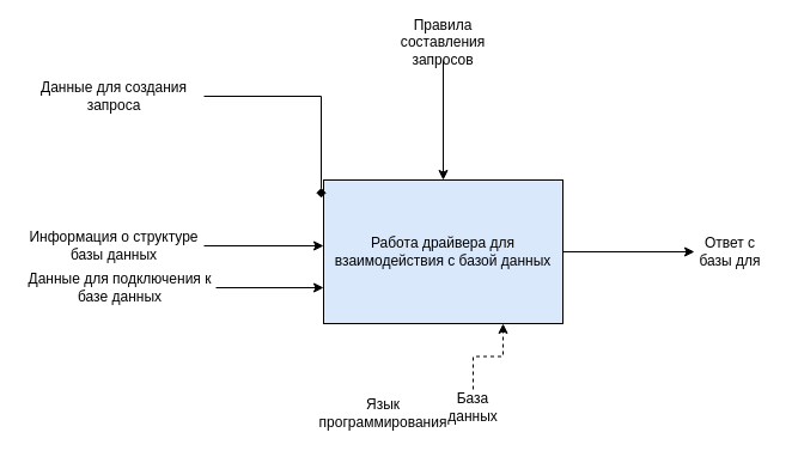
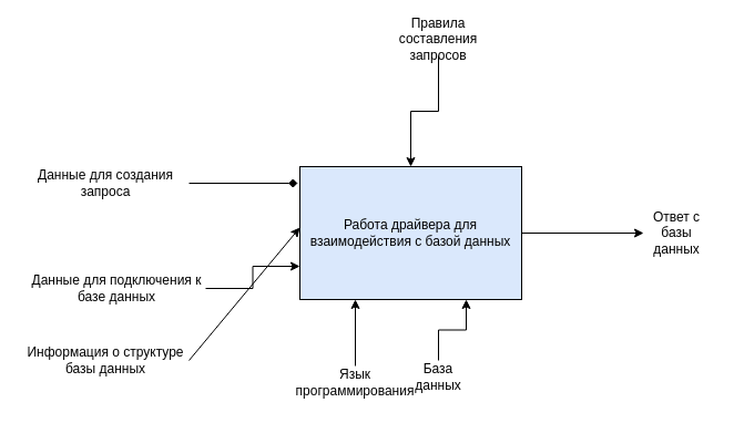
- <mxCell id="6" value="Правила составления запросов" style="text;html=1;align=center;verticalAlign=middle;whiteSpace=wrap;rounded=0;" parent="1" vertex="1"><mxGeometry x="340" y="20" width="60" height="30" as="geometry" /></mxCell>
+ <mxCell id="6" value="Правила составления запросов" style="text;html=1;align=center;verticalAlign=middle;whiteSpace=wrap;rounded=0;" parent="1" vertex="1"><mxGeometry x="365" y="20" width="60" height="30" as="geometry" /></mxCell>
- <mxCell id="9" value="Данные для создания запроса" style="text;html=1;align=center;verticalAlign=middle;whiteSpace=wrap;rounded=0;" parent="1" vertex="1"><mxGeometry x="20" y="65" width="150" height="30" as="geometry" /></mxCell>
+ <mxCell id="9" value="Данные для создания запроса" style="text;html=1;align=center;verticalAlign=middle;whiteSpace=wrap;rounded=0;" parent="1" vertex="1"><mxGeometry x="20" y="150" width="150" height="30" as="geometry" /></mxCell>
- <mxCell id="5" value="Информация о структуре базы данных" style="text;html=1;align=center;verticalAlign=middle;whiteSpace=wrap;rounded=0;" parent="1" vertex="1"><mxGeometry x="20" y="190" width="150" height="30" as="geometry" /></mxCell>
+ <mxCell id="5" value="Информация о структуре базы данных" style="text;html=1;align=center;verticalAlign=middle;whiteSpace=wrap;rounded=0;" parent="1" vertex="1"><mxGeometry x="20" y="310" width="150" height="30" as="geometry" /></mxCell>
- <mxCell id="8" value="Ответ с базы для" style="text;html=1;align=center;verticalAlign=middle;whiteSpace=wrap;rounded=0;" parent="1" vertex="1"><mxGeometry x="580" y="195" width="60" height="30" as="geometry" /></mxCell>
+ <mxCell id="8" value="Ответ с базы данных" style="text;html=1;align=center;verticalAlign=middle;whiteSpace=wrap;rounded=0;" parent="1" vertex="1"><mxGeometry x="580" y="195" width="60" height="30" as="geometry" /></mxCell>
- <mxCell id="13" value="Данные для подключения к базе данных" style="text;html=1;align=center;verticalAlign=middle;whiteSpace=wrap;rounded=0;" parent="1" vertex="1"><mxGeometry x="20" y="225" width="160" height="30" as="geometry" /></mxCell>
+ <mxCell id="13" value="Данные для подключения к базе данных" style="text;html=1;align=center;verticalAlign=middle;whiteSpace=wrap;rounded=0;" parent="1" vertex="1"><mxGeometry x="25" y="245" width="160" height="30" as="geometry" /></mxCell>
- <mxCell id="11" style="edgeStyle=orthogonalEdgeStyle;rounded=0;orthogonalLoop=1;jettySize=auto;html=1;exitX=0.5;exitY=0;exitDx=0;exitDy=0;entryX=0.75;entryY=1;entryDx=0;entryDy=0;dashed=1;" parent="1" source="10" target="3" edge="1"><mxGeometry relative="1" as="geometry" /></mxCell>
+ <mxCell id="11" style="edgeStyle=orthogonalEdgeStyle;rounded=0;orthogonalLoop=1;jettySize=auto;html=1;exitX=0.5;exitY=0;exitDx=0;exitDy=0;entryX=0.75;entryY=1;entryDx=0;entryDy=0;" parent="1" source="10" target="3" edge="1"><mxGeometry relative="1" as="geometry" /></mxCell>
+ <mxCell id="15" style="edgeStyle=orthogonalEdgeStyle;rounded=0;orthogonalLoop=1;jettySize=auto;html=1;exitX=0.5;exitY=0;exitDx=0;exitDy=0;entryX=0.25;entryY=1;entryDx=0;entryDy=0;" parent="1" source="16" target="3" edge="1"><mxGeometry relative="1" as="geometry" /></mxCell>
